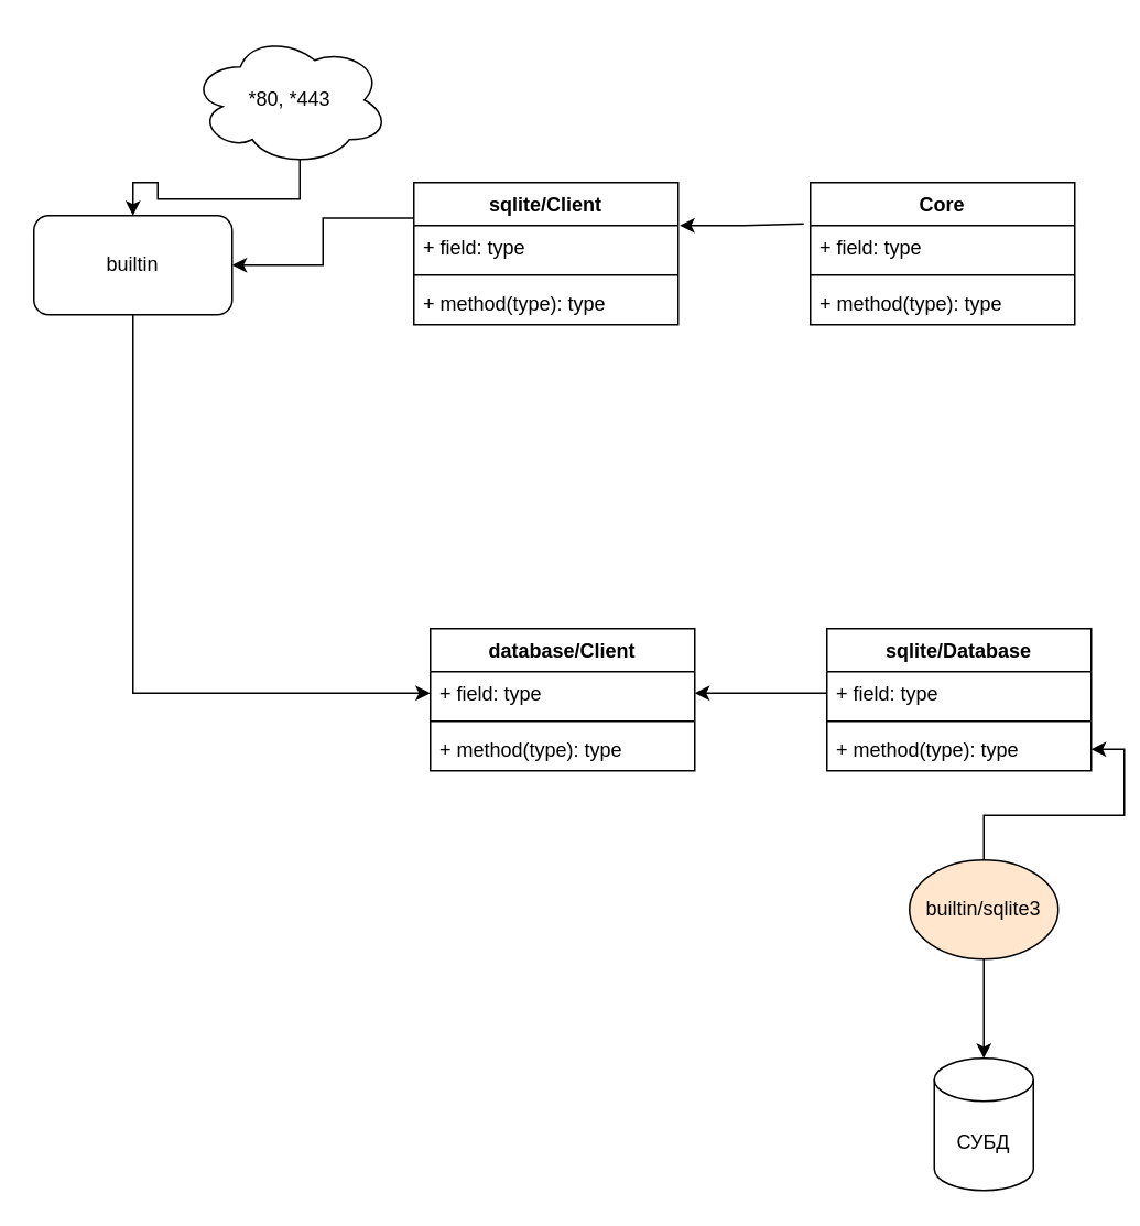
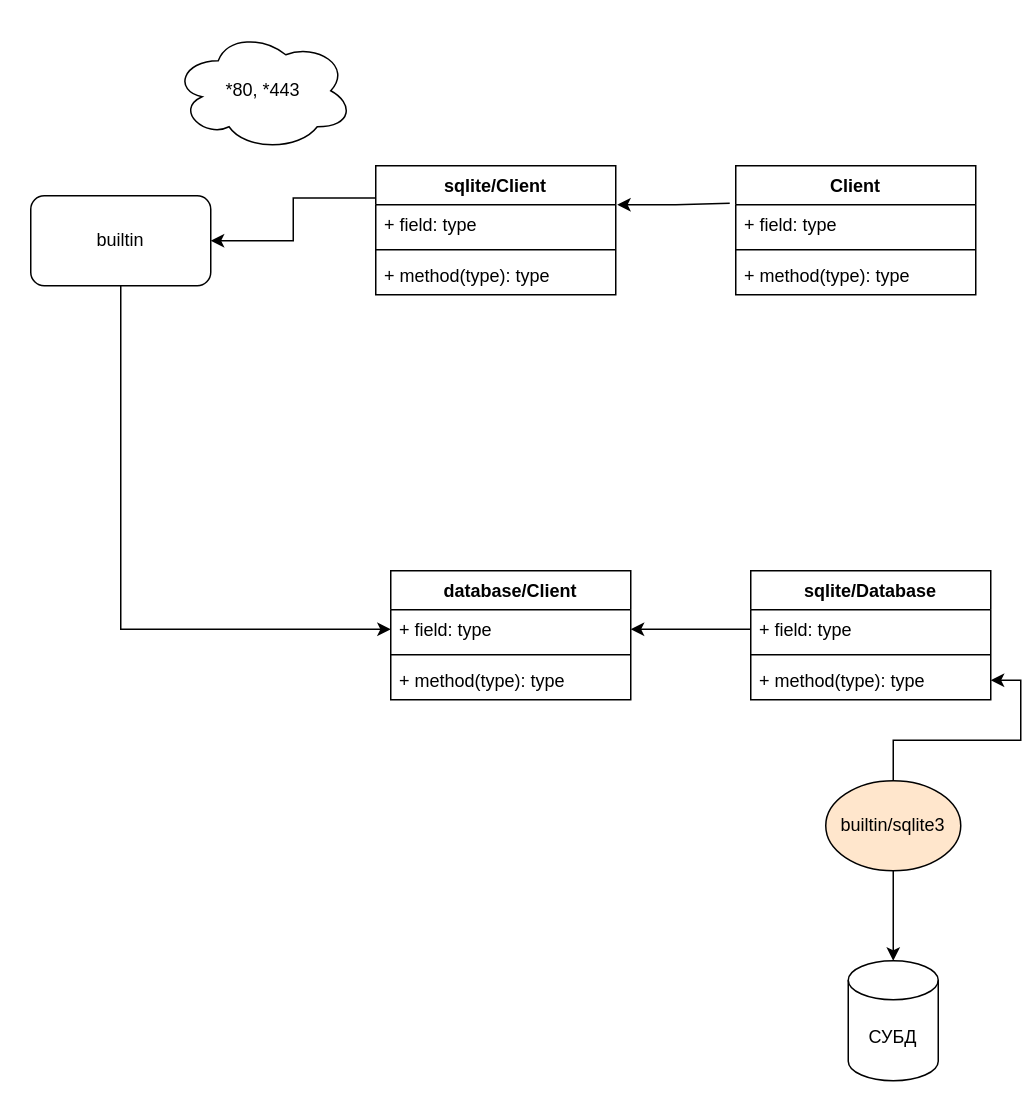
- <mxCell id="22" style="edgeStyle=orthogonalEdgeStyle;rounded=0;orthogonalLoop=1;jettySize=auto;html=1;exitX=0.55;exitY=0.95;exitDx=0;exitDy=0;exitPerimeter=0;entryX=0.5;entryY=0;entryDx=0;entryDy=0;" edge="1" parent="1" source="23" target="25"><mxGeometry relative="1" as="geometry" /></mxCell>
- <mxCell id="10" value="Core" style="swimlane;fontStyle=1;align=center;verticalAlign=top;childLayout=stackLayout;horizontal=1;startSize=26;horizontalStack=0;resizeParent=1;resizeParentMax=0;resizeLast=0;collapsible=1;marginBottom=0;whiteSpace=wrap;html=1;" vertex="1" parent="1"><mxGeometry x="490" y="110" width="160" height="86" as="geometry" /></mxCell>
+ <mxCell id="10" value="Client" style="swimlane;fontStyle=1;align=center;verticalAlign=top;childLayout=stackLayout;horizontal=1;startSize=26;horizontalStack=0;resizeParent=1;resizeParentMax=0;resizeLast=0;collapsible=1;marginBottom=0;whiteSpace=wrap;html=1;" vertex="1" parent="1"><mxGeometry x="490" y="110" width="160" height="86" as="geometry" /></mxCell>
